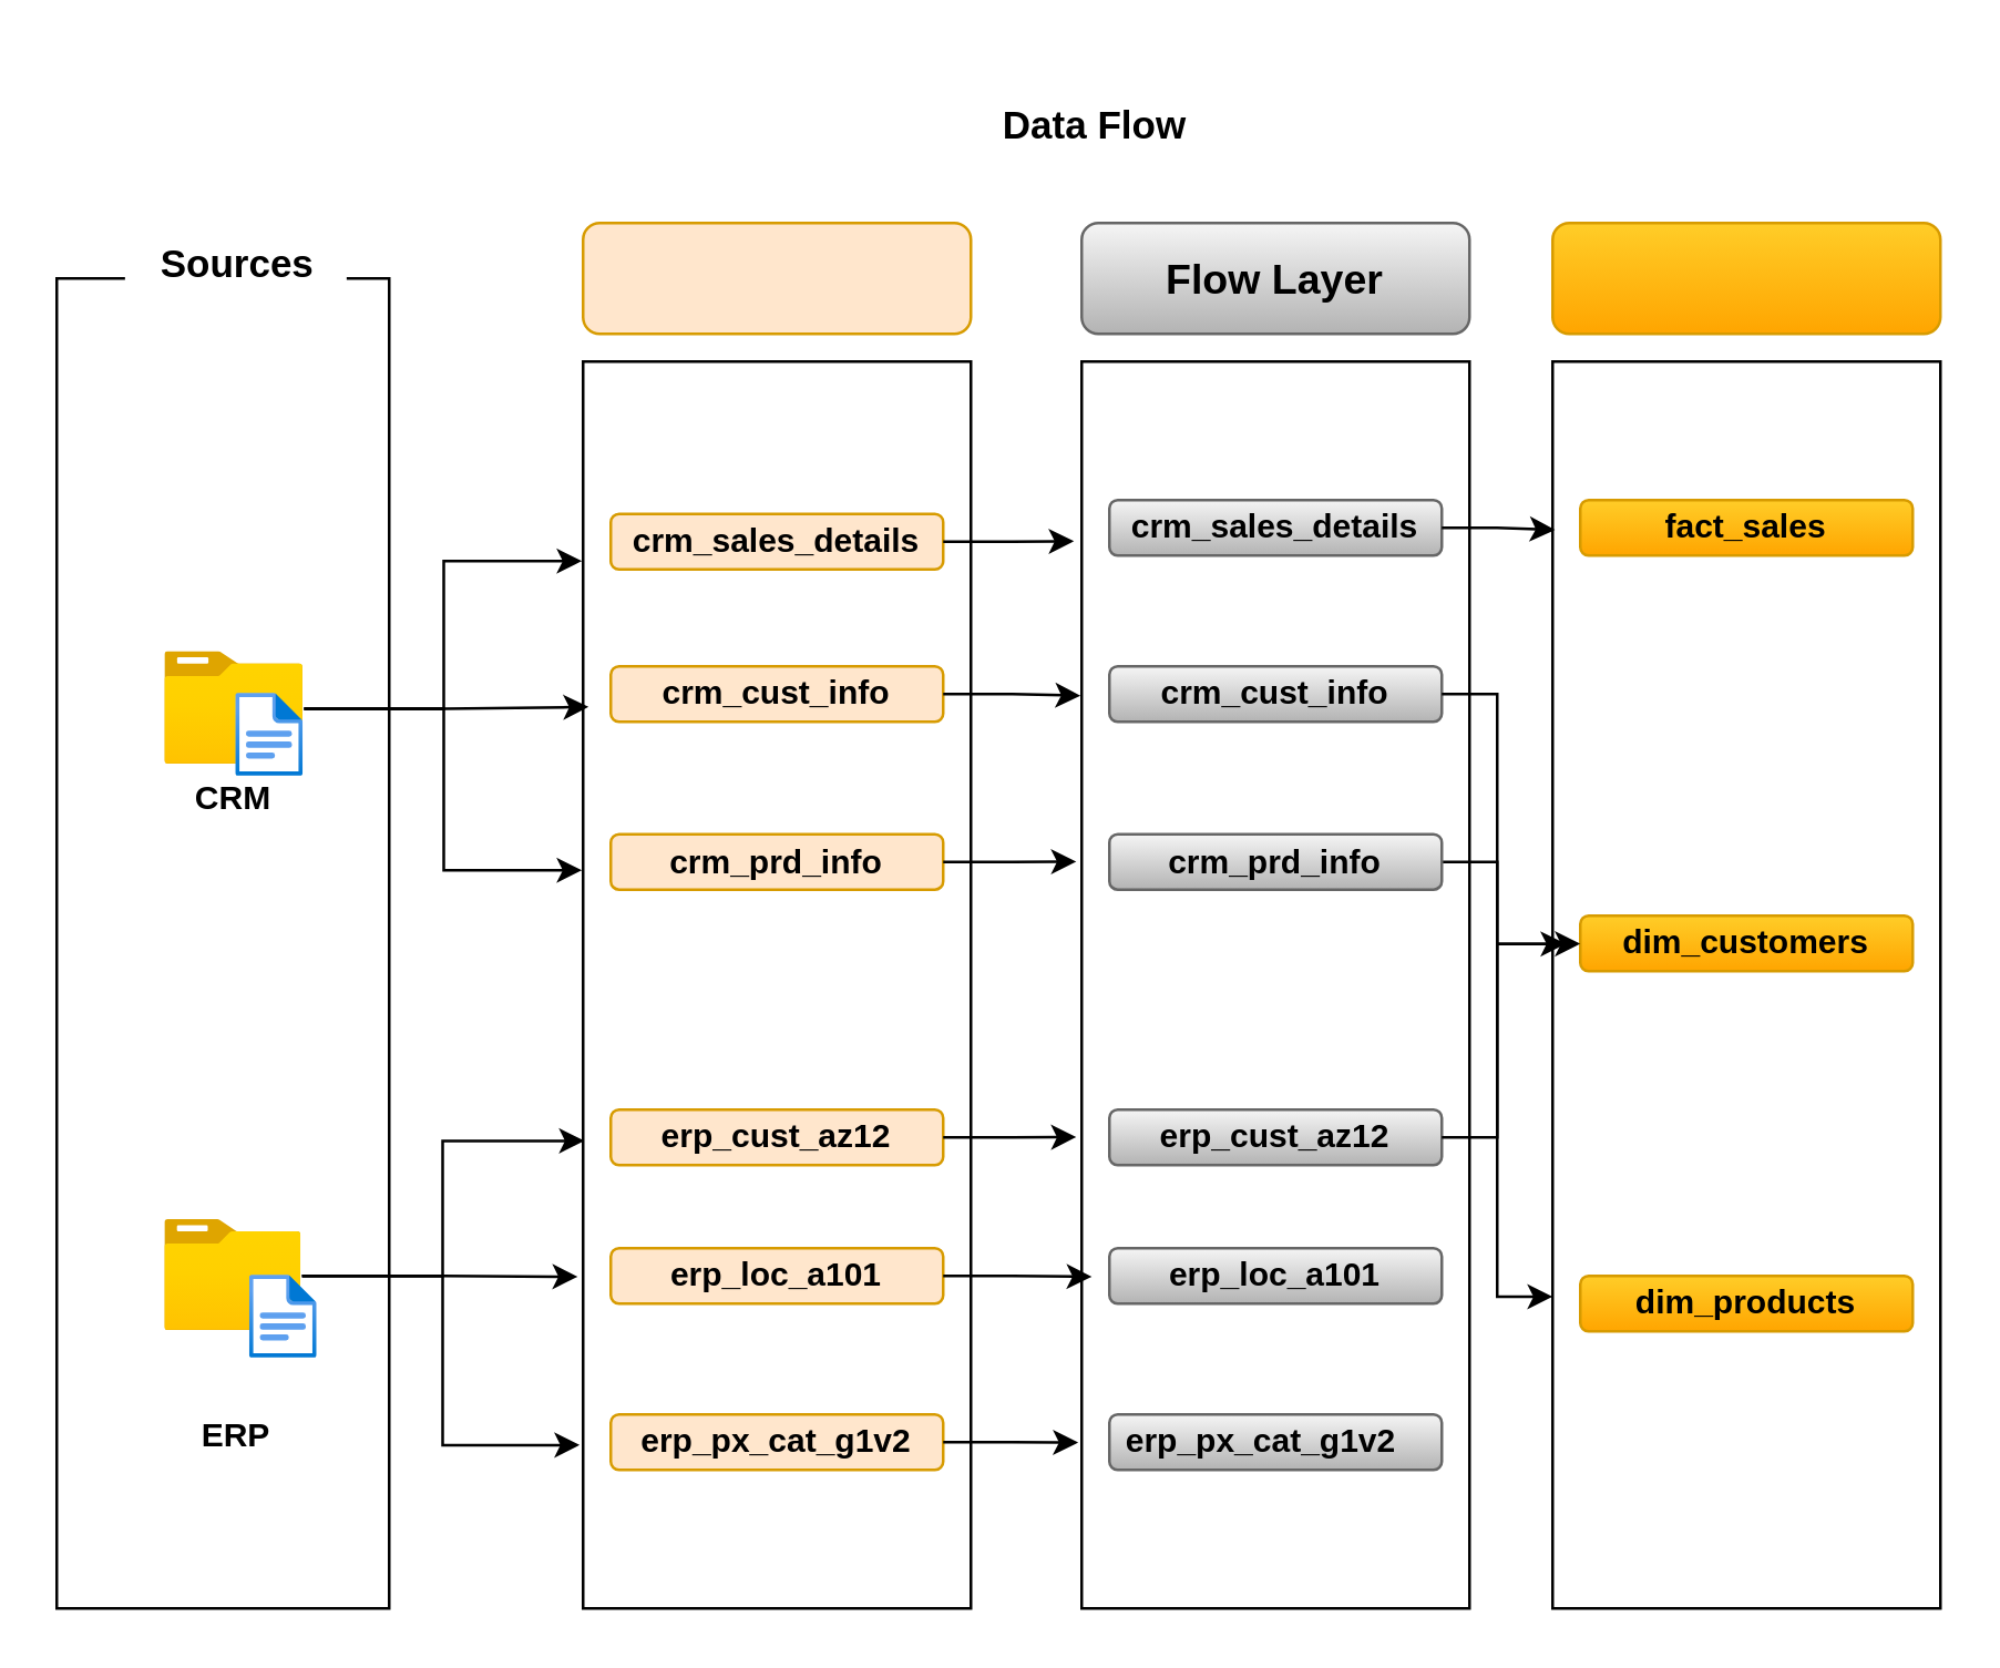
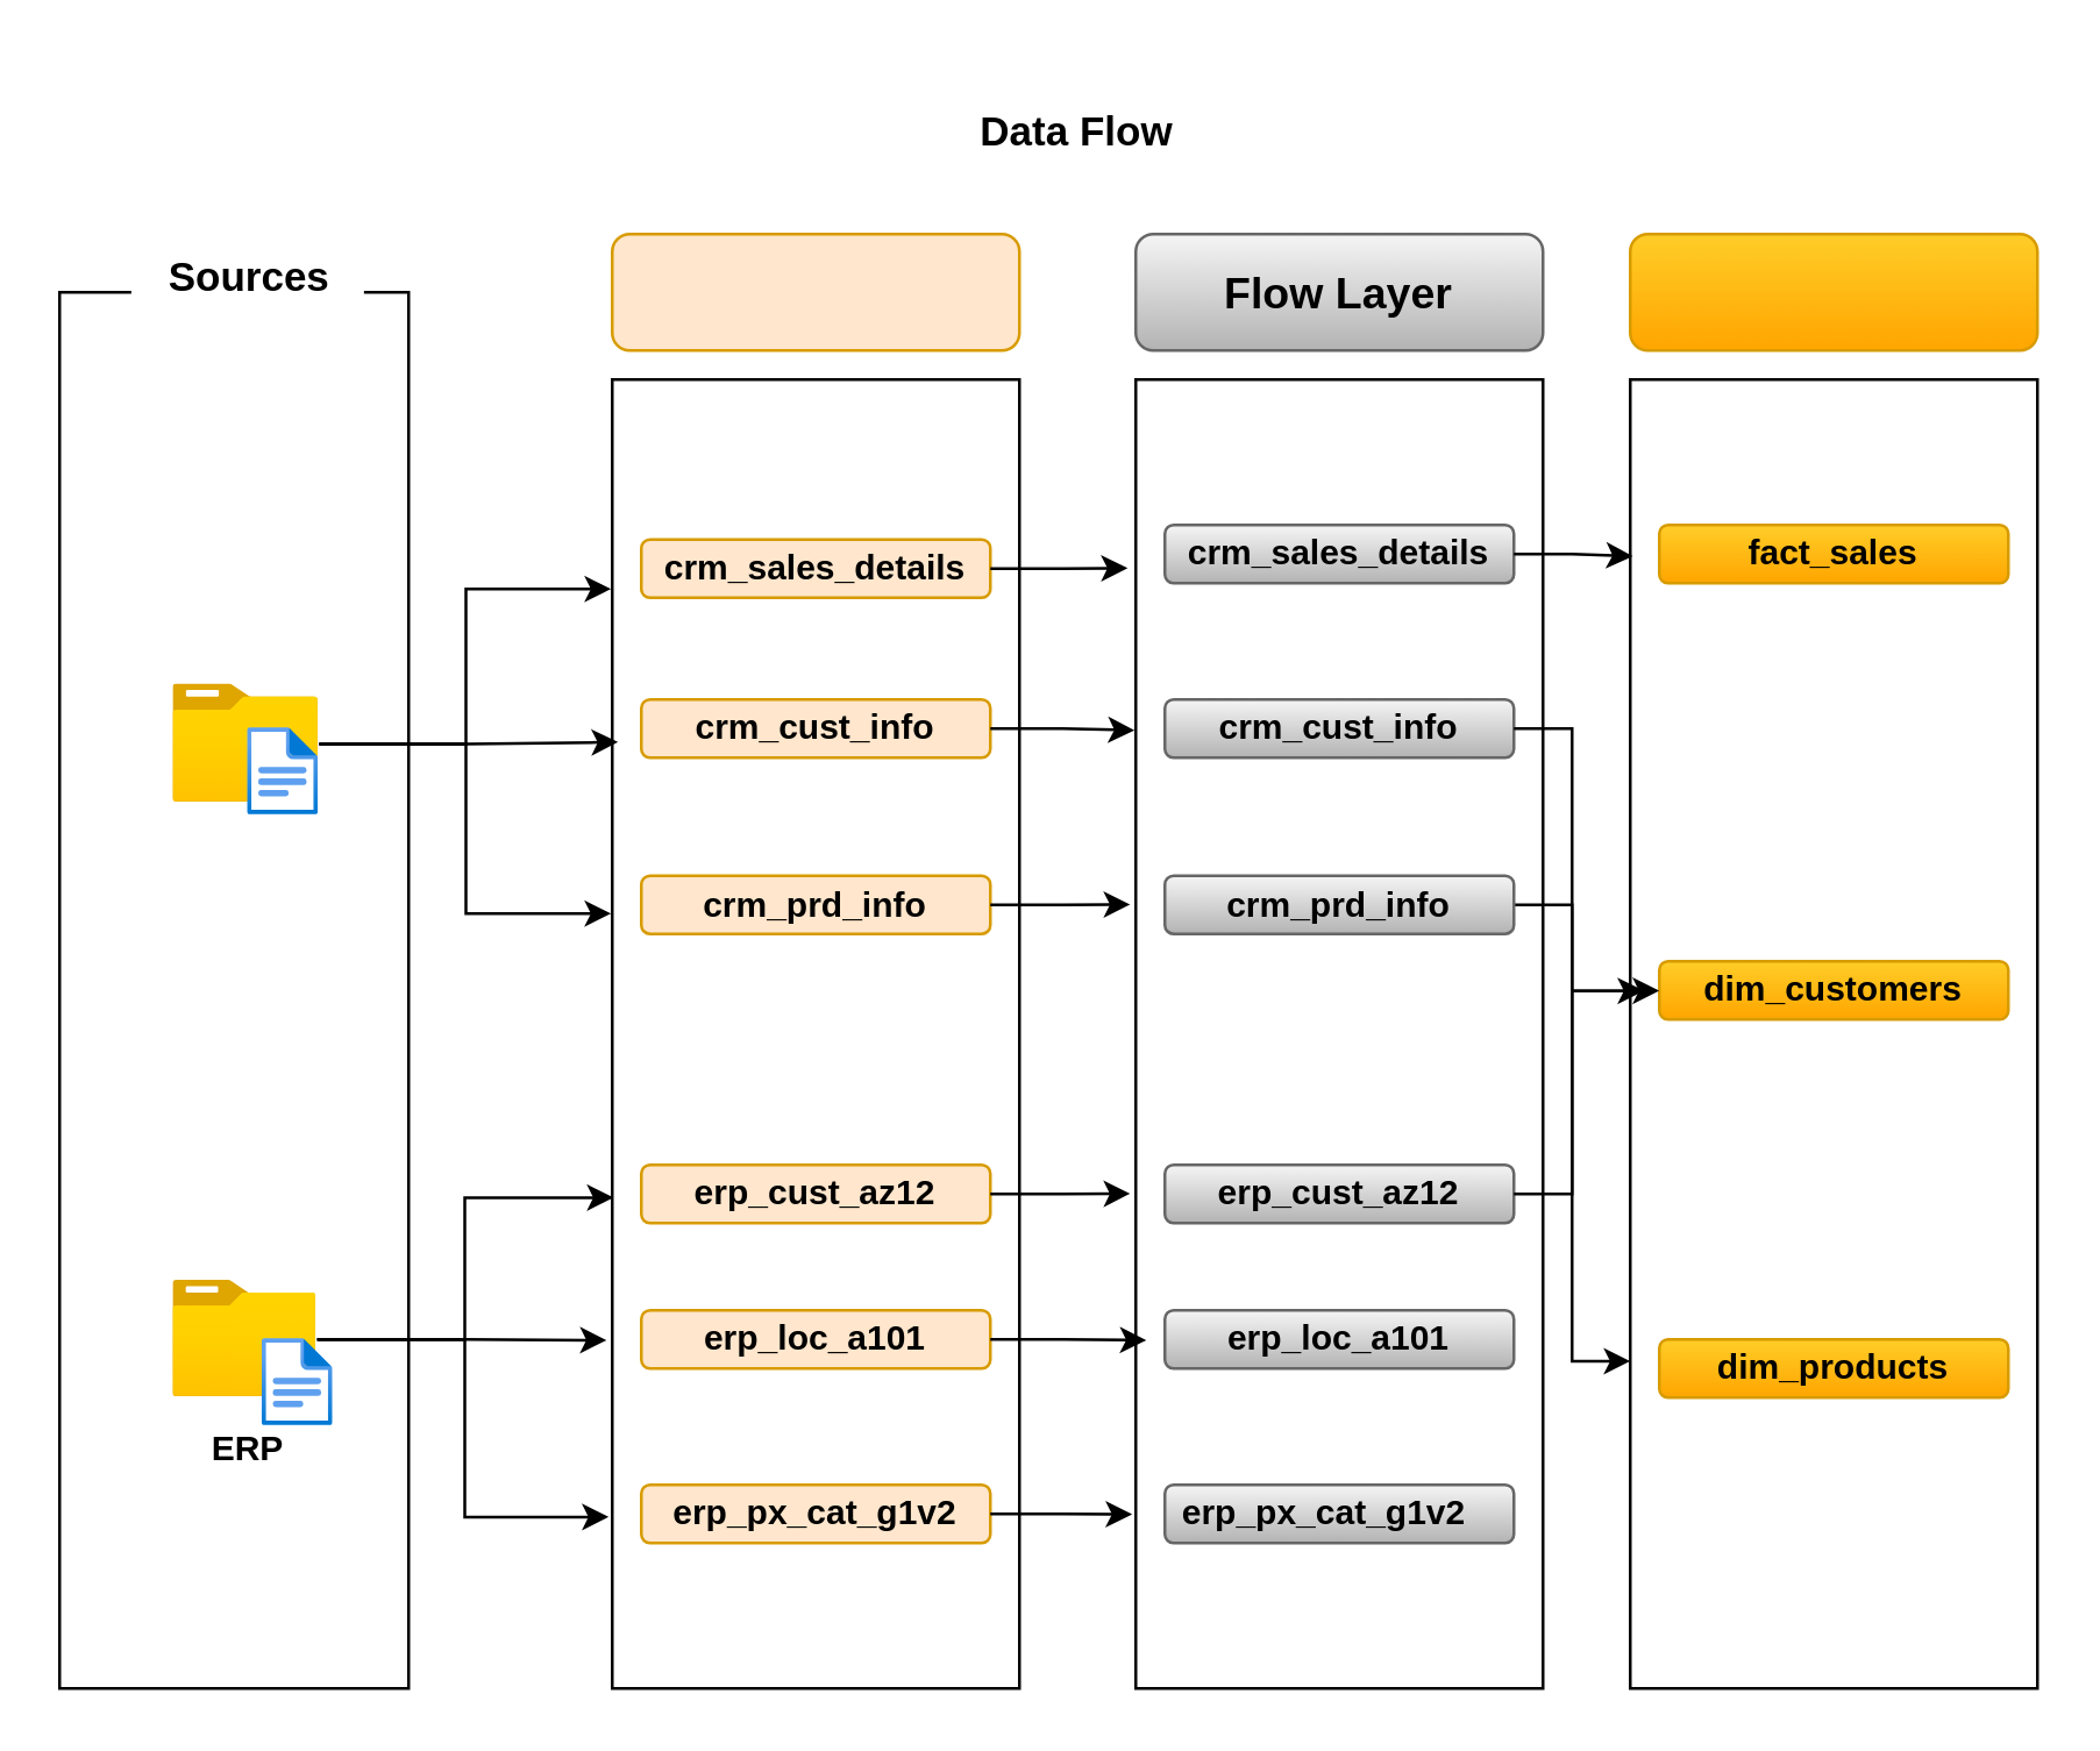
- <mxCell id="63" value="&lt;b&gt;&lt;font style=&quot;font-size: 14px;&quot;&gt;Data Flow&lt;/font&gt;&lt;/b&gt;" style="text;html=1;align=center;verticalAlign=middle;whiteSpace=wrap;rounded=0;" vertex="1" parent="1"><mxGeometry x="285" y="20" width="220" height="50" as="geometry" /></mxCell>
+ <mxCell id="63" value="&lt;b&gt;&lt;font style=&quot;font-size: 14px;&quot;&gt;Data Flow&lt;/font&gt;&lt;/b&gt;" style="text;html=1;align=center;verticalAlign=middle;whiteSpace=wrap;rounded=0;" vertex="1" parent="1"><mxGeometry x="260" y="20" width="220" height="50" as="geometry" /></mxCell>
- <mxCell id="7" value="&lt;b&gt;CRM&lt;/b&gt;&lt;div&gt;&lt;b&gt;&lt;br&gt;&lt;/b&gt;&lt;/div&gt;" style="text;html=1;align=center;verticalAlign=middle;whiteSpace=wrap;rounded=0;" vertex="1" parent="1"><mxGeometry x="54.28" y="280" width="60" height="30" as="geometry" /></mxCell>
- <mxCell id="8" value="&lt;b&gt;ERP&lt;/b&gt;&lt;div&gt;&lt;b&gt;&lt;br&gt;&lt;/b&gt;&lt;/div&gt;" style="text;html=1;align=center;verticalAlign=middle;whiteSpace=wrap;rounded=0;" vertex="1" parent="1"><mxGeometry x="54.64" y="510" width="60" height="30" as="geometry" /></mxCell>
+ <mxCell id="8" value="&lt;b&gt;ERP&lt;/b&gt;&lt;div&gt;&lt;b&gt;&lt;br&gt;&lt;/b&gt;&lt;/div&gt;" style="text;html=1;align=center;verticalAlign=middle;whiteSpace=wrap;rounded=0;" vertex="1" parent="1"><mxGeometry x="54.64" y="490" width="60" height="30" as="geometry" /></mxCell>
